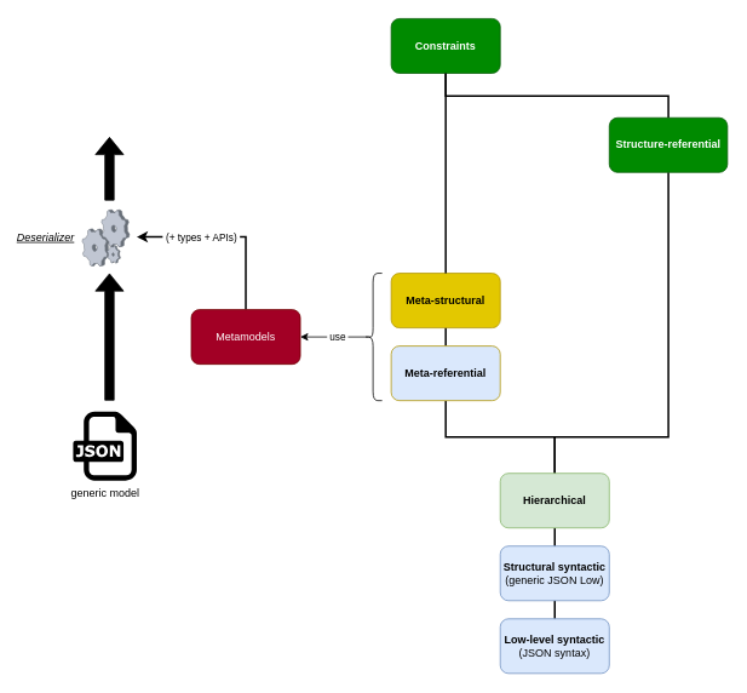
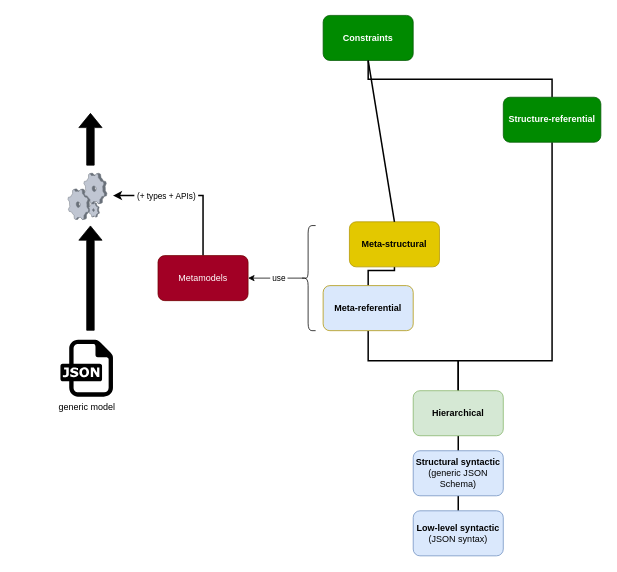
- <mxCell id="21" value="&lt;i&gt;&lt;u&gt;Deserializer&lt;/u&gt;&lt;/i&gt;" style="text;html=1;strokeColor=none;fillColor=none;align=center;verticalAlign=middle;whiteSpace=wrap;rounded=0;" parent="1" vertex="1"><mxGeometry x="20" y="246" width="60" height="30" as="geometry" /></mxCell>
- <mxCell id="12" value="&lt;b&gt;Meta-structural&lt;/b&gt;" style="rounded=1;whiteSpace=wrap;html=1;fillColor=#e3c800;strokeColor=#B09500;fontColor=#000000;" parent="1" vertex="1"><mxGeometry x="430" y="300" width="120" height="60" as="geometry" /></mxCell>
+ <mxCell id="12" value="&lt;b&gt;Meta-structural&lt;/b&gt;" style="rounded=1;whiteSpace=wrap;html=1;fillColor=#e3c800;strokeColor=#B09500;fontColor=#000000;" parent="1" vertex="1"><mxGeometry x="465" y="295" width="120" height="60" as="geometry" /></mxCell>
- <mxCell id="5" value="&lt;b&gt;Structural syntactic&lt;/b&gt;&lt;br&gt;(generic JSON Low)" style="rounded=1;whiteSpace=wrap;html=1;fillColor=#dae8fc;strokeColor=#6c8ebf;" parent="1" vertex="1"><mxGeometry x="550" y="600" width="120" height="60" as="geometry" /></mxCell>
+ <mxCell id="5" value="&lt;b&gt;Structural syntactic&lt;/b&gt;&lt;br&gt;(generic JSON Schema)" style="rounded=1;whiteSpace=wrap;html=1;fillColor=#dae8fc;strokeColor=#6c8ebf;" parent="1" vertex="1"><mxGeometry x="550" y="600" width="120" height="60" as="geometry" /></mxCell>
